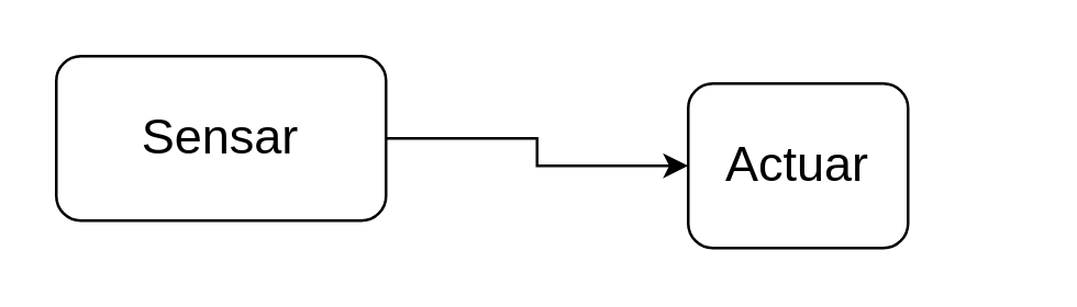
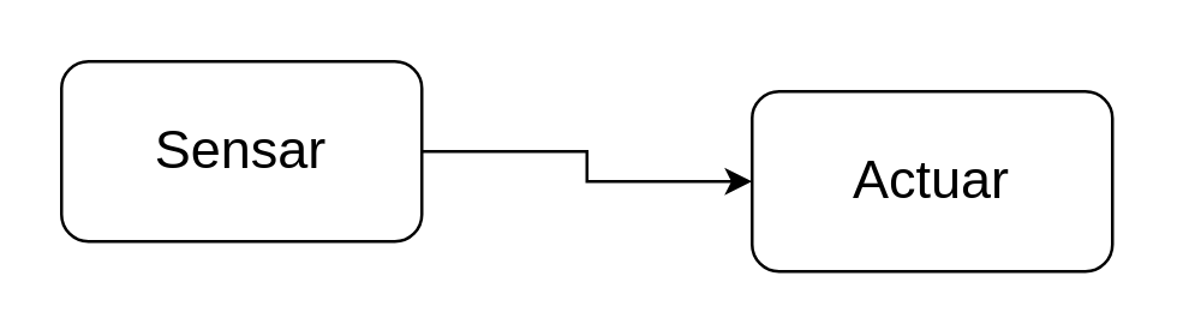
- <mxCell id="4" value="Actuar" style="rounded=1;whiteSpace=wrap;html=1;fontStyle=0;fontSize=18;" vertex="1" parent="1"><mxGeometry x="250" y="30" width="80" height="60" as="geometry" /></mxCell>
+ <mxCell id="4" value="Actuar" style="rounded=1;whiteSpace=wrap;html=1;fontStyle=0;fontSize=18;" vertex="1" parent="1"><mxGeometry x="250" y="30" width="120" height="60" as="geometry" /></mxCell>
